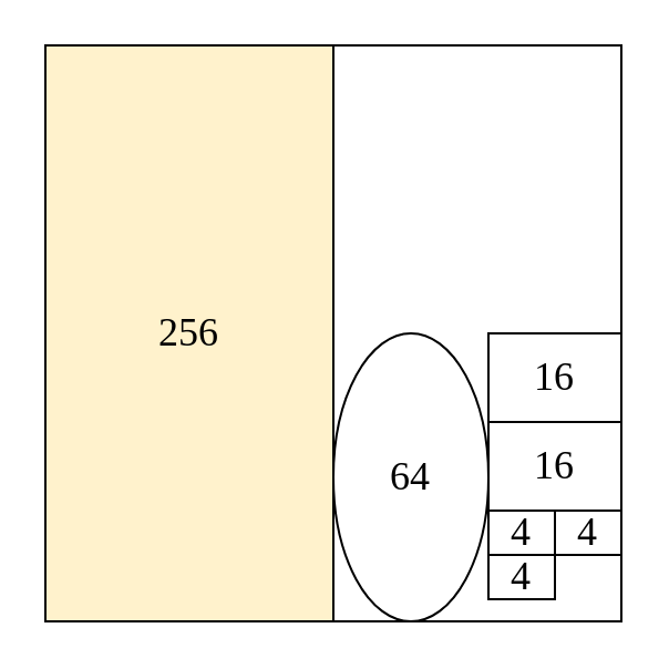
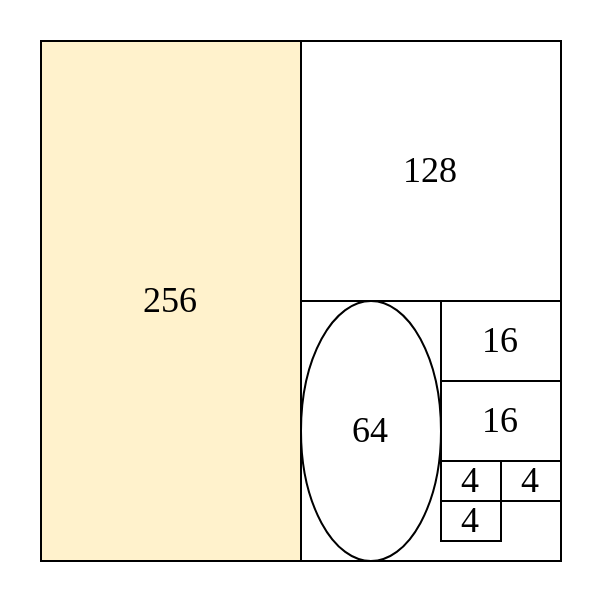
+ <mxCell id="4" value="128" style="rounded=0;whiteSpace=wrap;html=1;fontSize=18;fontFamily=Times New Roman;" vertex="1" parent="1"><mxGeometry x="150" y="20" width="130" height="130" as="geometry" /></mxCell>
